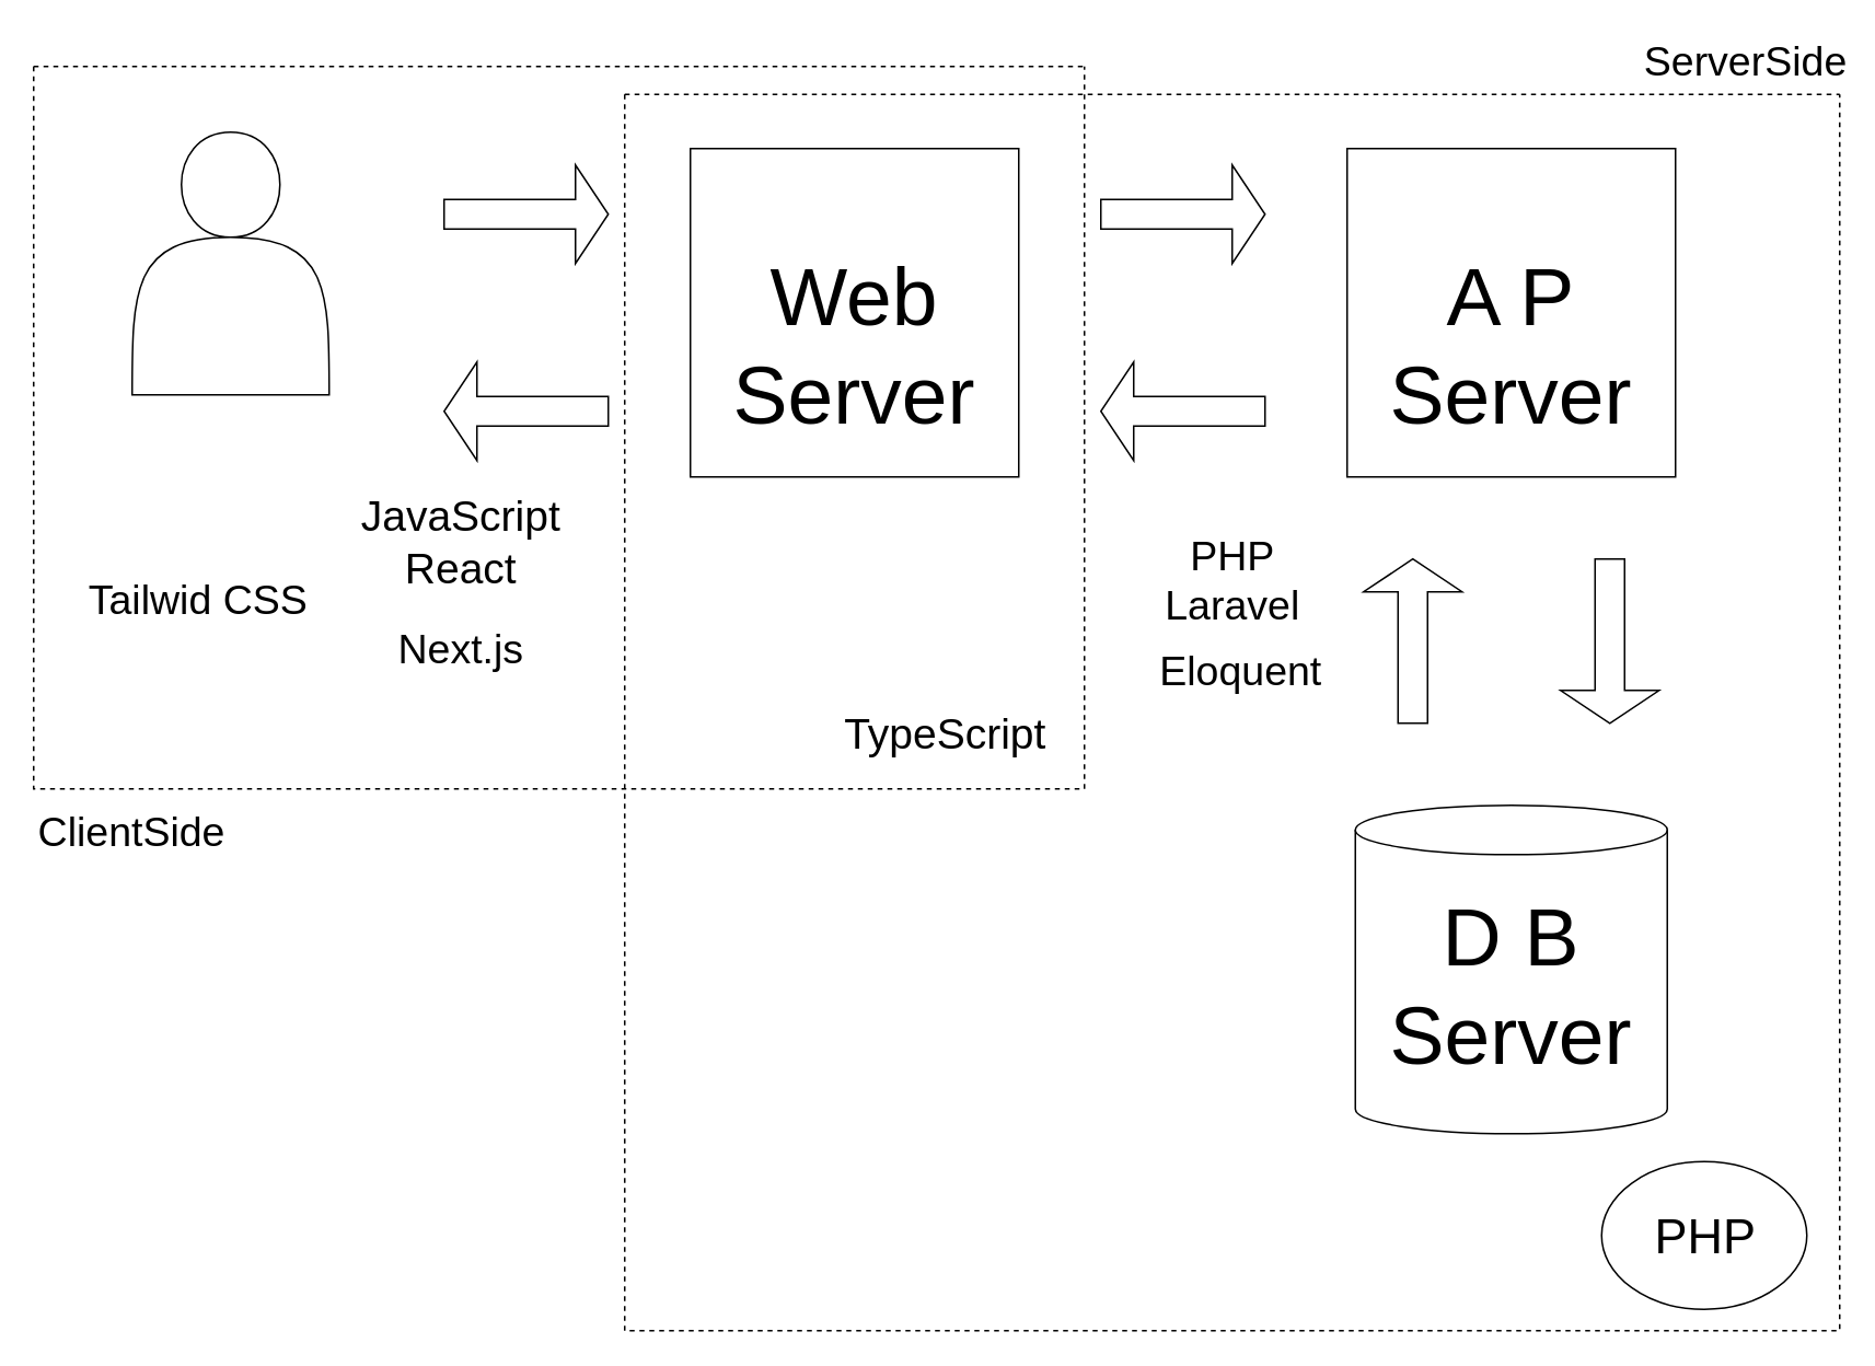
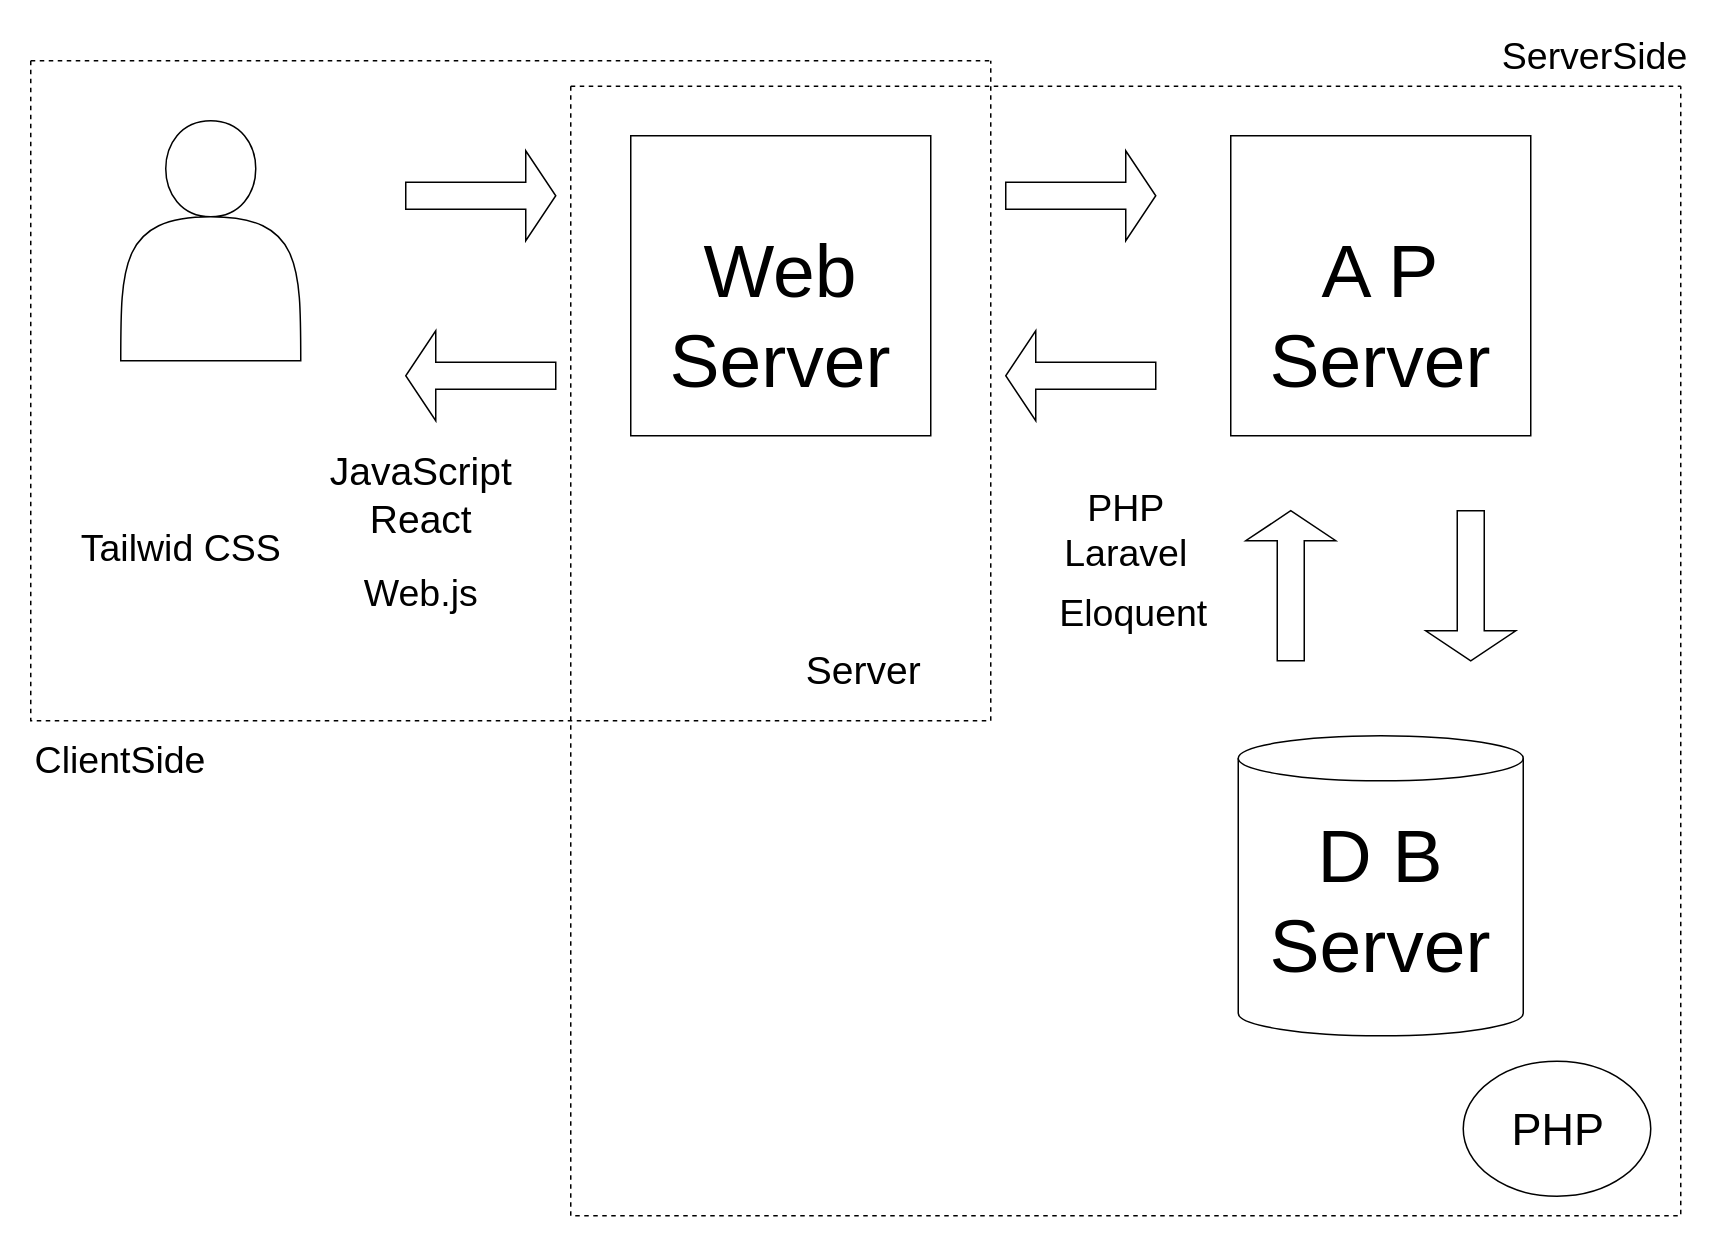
- <mxCell id="8" value="Next.js" style="text;html=1;align=center;verticalAlign=middle;resizable=0;points=[];autosize=1;strokeColor=none;fillColor=none;fontSize=25;" parent="5" vertex="1"><mxGeometry x="210" y="334" width="100" height="40" as="geometry" /></mxCell>
+ <mxCell id="8" value="Web.js" style="text;html=1;align=center;verticalAlign=middle;resizable=0;points=[];autosize=1;strokeColor=none;fillColor=none;fontSize=25;" parent="5" vertex="1"><mxGeometry x="210" y="334" width="100" height="40" as="geometry" /></mxCell>
- <mxCell id="16" value="TypeScript" style="text;html=1;align=center;verticalAlign=middle;resizable=0;points=[];autosize=1;strokeColor=none;fillColor=none;fontSize=26;" parent="10" vertex="1"><mxGeometry x="120" y="370" width="150" height="40" as="geometry" /></mxCell>
+ <mxCell id="16" value="Server" style="text;html=1;align=center;verticalAlign=middle;resizable=0;points=[];autosize=1;strokeColor=none;fillColor=none;fontSize=26;" parent="10" vertex="1"><mxGeometry x="120" y="370" width="150" height="40" as="geometry" /></mxCell>
